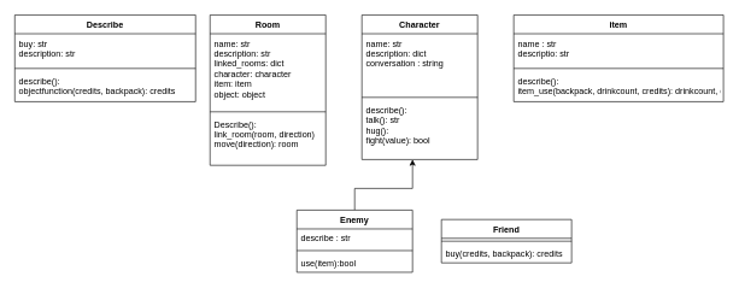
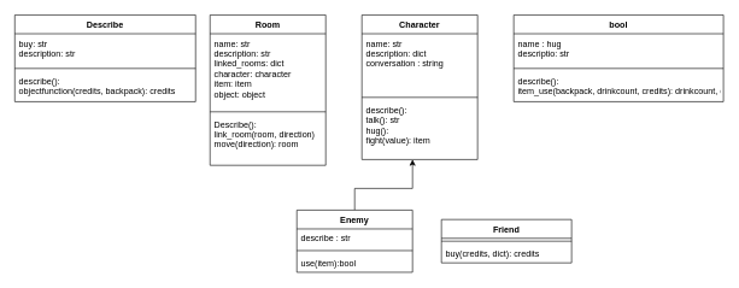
- <mxCell id="18" value="item" style="swimlane;fontStyle=1;align=center;verticalAlign=top;childLayout=stackLayout;horizontal=1;startSize=26;horizontalStack=0;resizeParent=1;resizeParentMax=0;resizeLast=0;collapsible=1;marginBottom=0;" parent="1" vertex="1"><mxGeometry x="710" y="20" width="290" height="120" as="geometry" /></mxCell>
+ <mxCell id="18" value="bool" style="swimlane;fontStyle=1;align=center;verticalAlign=top;childLayout=stackLayout;horizontal=1;startSize=26;horizontalStack=0;resizeParent=1;resizeParentMax=0;resizeLast=0;collapsible=1;marginBottom=0;" parent="1" vertex="1"><mxGeometry x="710" y="20" width="290" height="120" as="geometry" /></mxCell>
- <mxCell id="19" value="name : str&#10;descriptio: str" style="text;strokeColor=none;fillColor=none;align=left;verticalAlign=top;spacingLeft=4;spacingRight=4;overflow=hidden;rotatable=0;points=[[0,0.5],[1,0.5]];portConstraint=eastwest;" parent="18" vertex="1"><mxGeometry y="26" width="290" height="44" as="geometry" /></mxCell>
+ <mxCell id="19" value="name : hug&#10;descriptio: str" style="text;strokeColor=none;fillColor=none;align=left;verticalAlign=top;spacingLeft=4;spacingRight=4;overflow=hidden;rotatable=0;points=[[0,0.5],[1,0.5]];portConstraint=eastwest;" parent="18" vertex="1"><mxGeometry y="26" width="290" height="44" as="geometry" /></mxCell>
- <mxCell id="9" value="describe():&#10;talk(): str&#10;hug():&#10;fight(value): bool" style="text;strokeColor=none;fillColor=none;align=left;verticalAlign=top;spacingLeft=4;spacingRight=4;overflow=hidden;rotatable=0;points=[[0,0.5],[1,0.5]];portConstraint=eastwest;" parent="6" vertex="1"><mxGeometry y="118" width="160" height="82" as="geometry" /></mxCell>
+ <mxCell id="9" value="describe():&#10;talk(): str&#10;hug():&#10;fight(value): item" style="text;strokeColor=none;fillColor=none;align=left;verticalAlign=top;spacingLeft=4;spacingRight=4;overflow=hidden;rotatable=0;points=[[0,0.5],[1,0.5]];portConstraint=eastwest;" parent="6" vertex="1"><mxGeometry y="118" width="160" height="82" as="geometry" /></mxCell>
- <mxCell id="17" value="buy(credits, backpack): credits" style="text;strokeColor=none;fillColor=none;align=left;verticalAlign=top;spacingLeft=4;spacingRight=4;overflow=hidden;rotatable=0;points=[[0,0.5],[1,0.5]];portConstraint=eastwest;" parent="15" vertex="1"><mxGeometry y="34" width="180" height="26" as="geometry" /></mxCell>
+ <mxCell id="17" value="buy(credits, dict): credits" style="text;strokeColor=none;fillColor=none;align=left;verticalAlign=top;spacingLeft=4;spacingRight=4;overflow=hidden;rotatable=0;points=[[0,0.5],[1,0.5]];portConstraint=eastwest;" parent="15" vertex="1"><mxGeometry y="34" width="180" height="26" as="geometry" /></mxCell>
